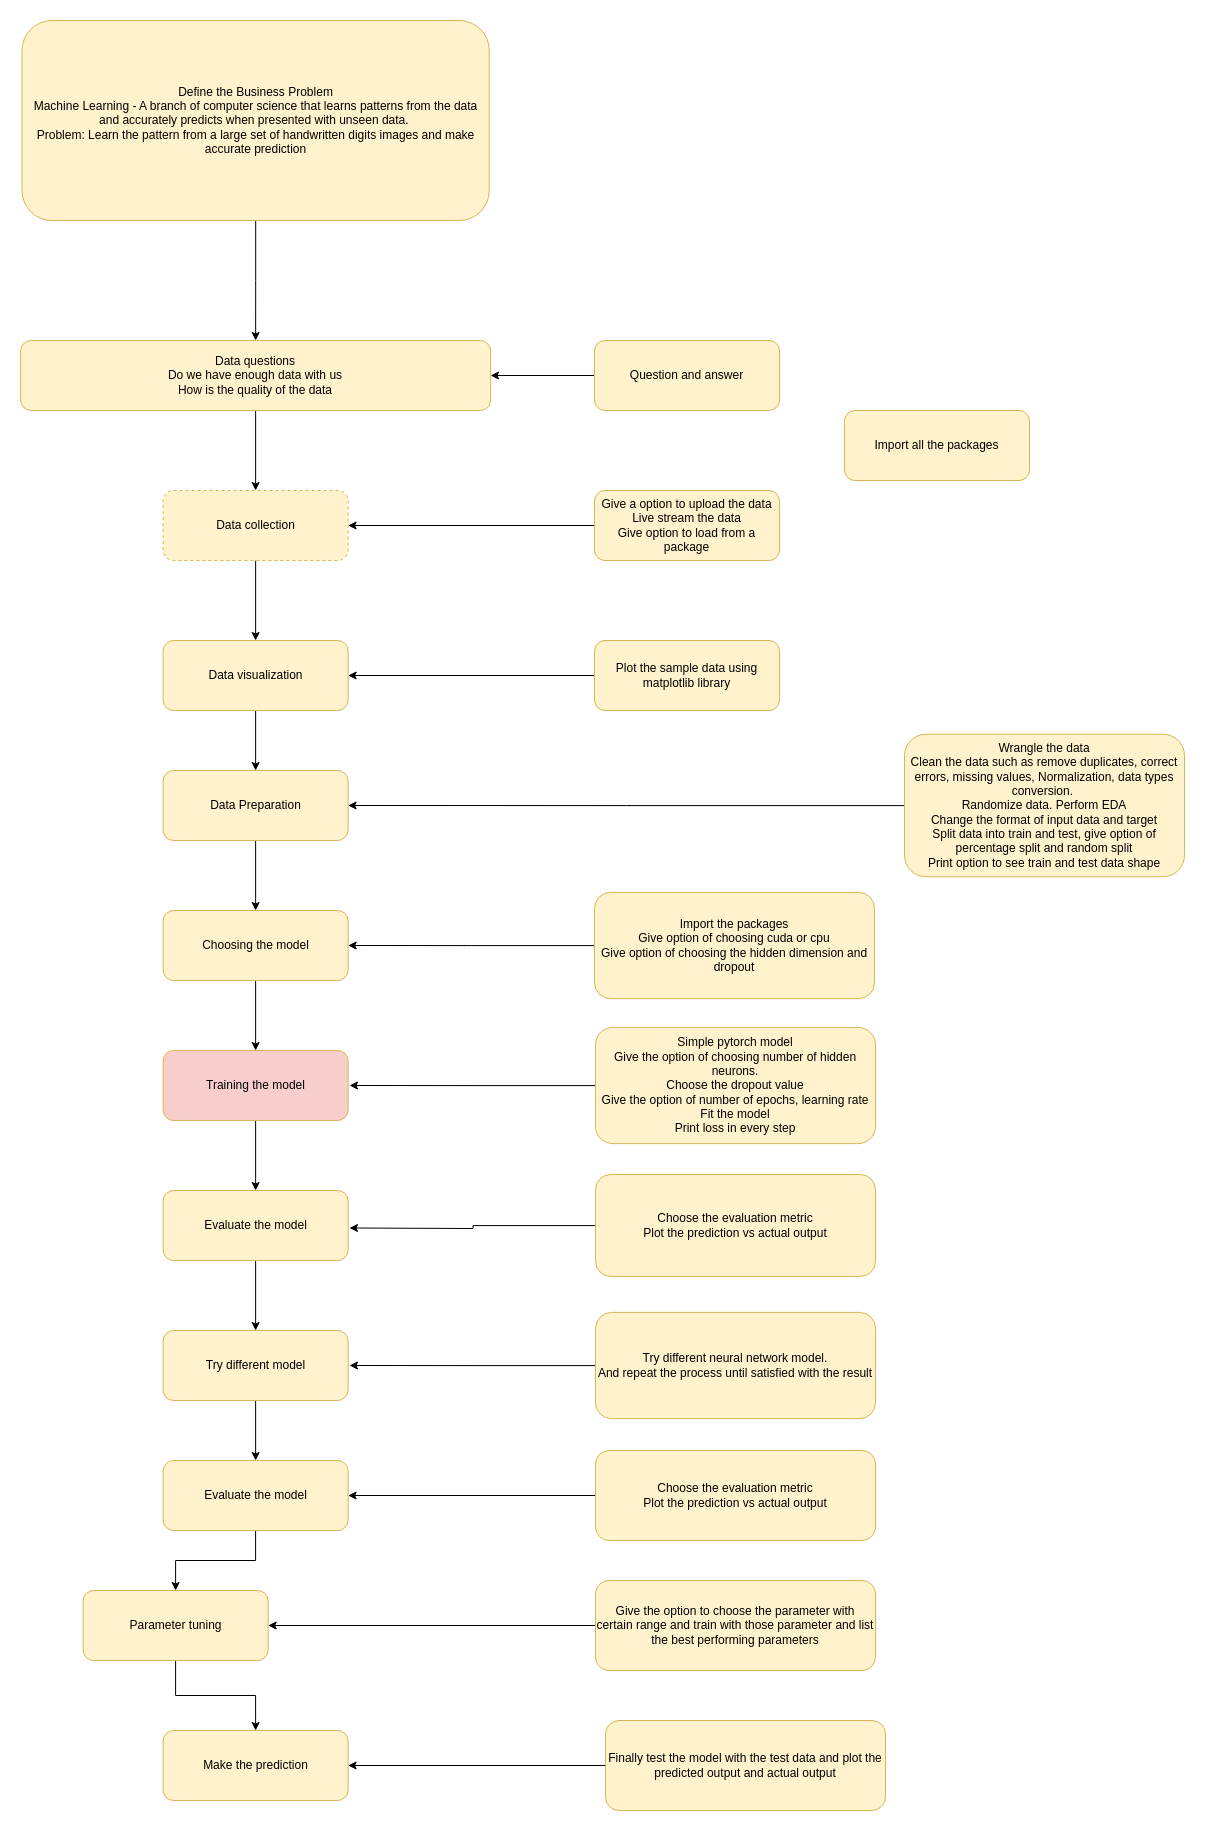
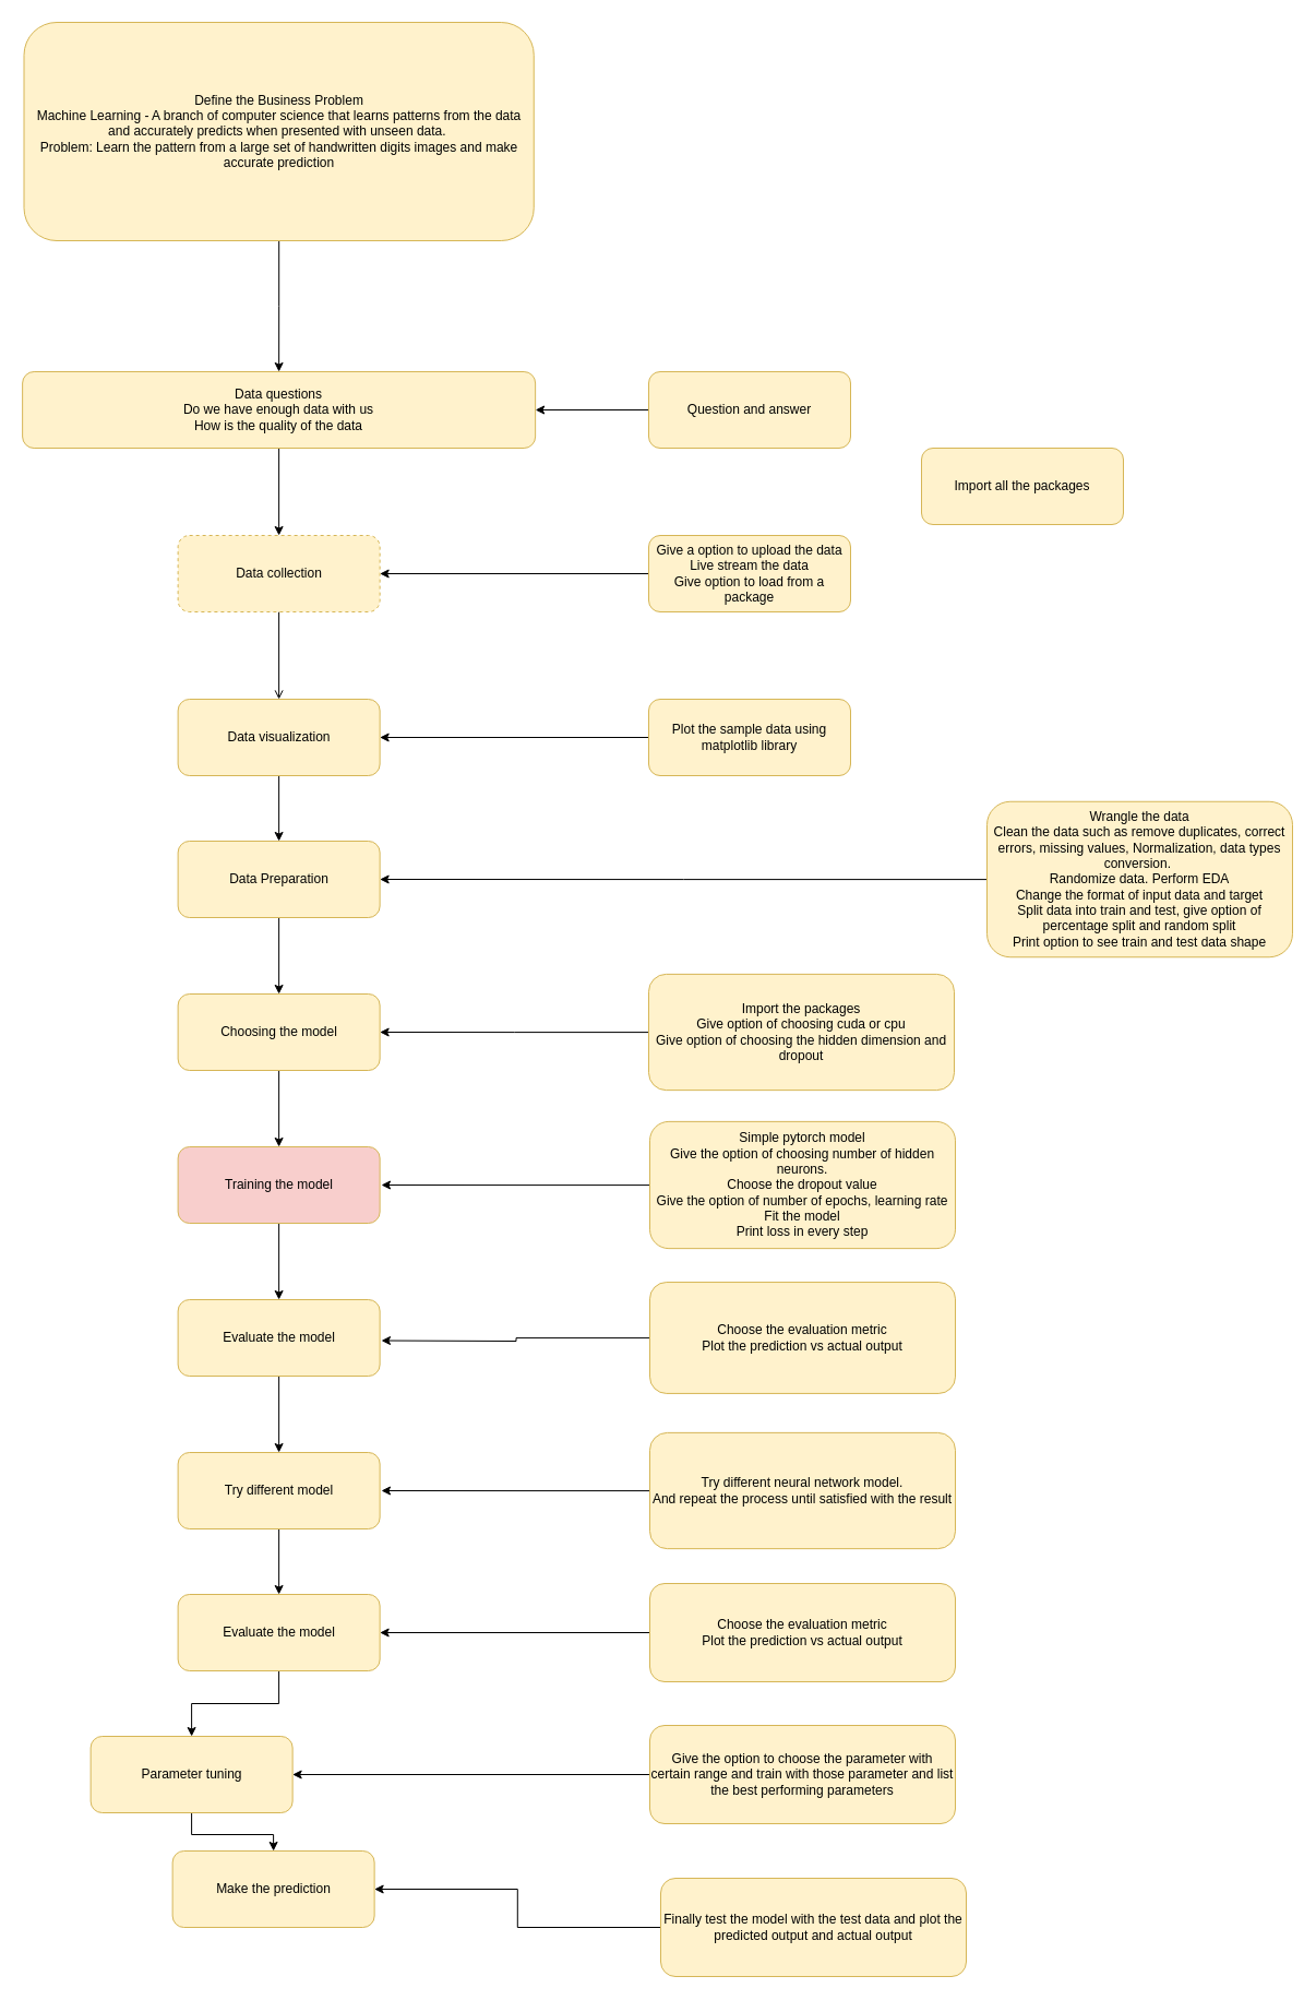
- <mxCell id="6" style="edgeStyle=orthogonalEdgeStyle;rounded=0;orthogonalLoop=1;jettySize=auto;html=1;entryX=0.5;entryY=0;entryDx=0;entryDy=0;" edge="1" parent="1" source="7" target="9"><mxGeometry relative="1" as="geometry" /></mxCell>
+ <mxCell id="6" style="edgeStyle=orthogonalEdgeStyle;rounded=0;orthogonalLoop=1;jettySize=auto;html=1;entryX=0.5;entryY=0;entryDx=0;entryDy=0;endArrow=open;" edge="1" parent="1" source="7" target="9"><mxGeometry relative="1" as="geometry" /></mxCell>
- <mxCell id="20" value="Make the prediction" style="rounded=1;whiteSpace=wrap;html=1;fillColor=#fff2cc;strokeColor=#d6b656;" vertex="1" parent="1"><mxGeometry x="162.64" y="1730" width="185" height="70" as="geometry" /></mxCell>
+ <mxCell id="20" value="Make the prediction" style="rounded=1;whiteSpace=wrap;html=1;fillColor=#fff2cc;strokeColor=#d6b656;" vertex="1" parent="1"><mxGeometry x="157.64" y="1695" width="185" height="70" as="geometry" /></mxCell>
